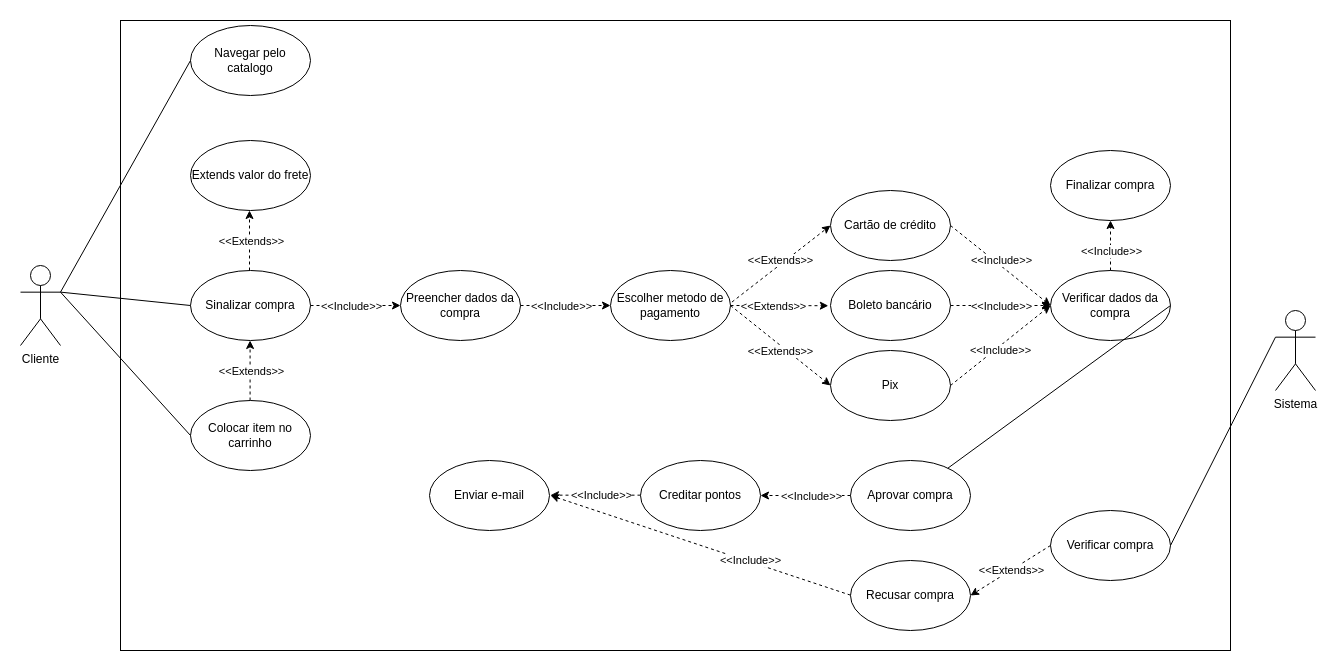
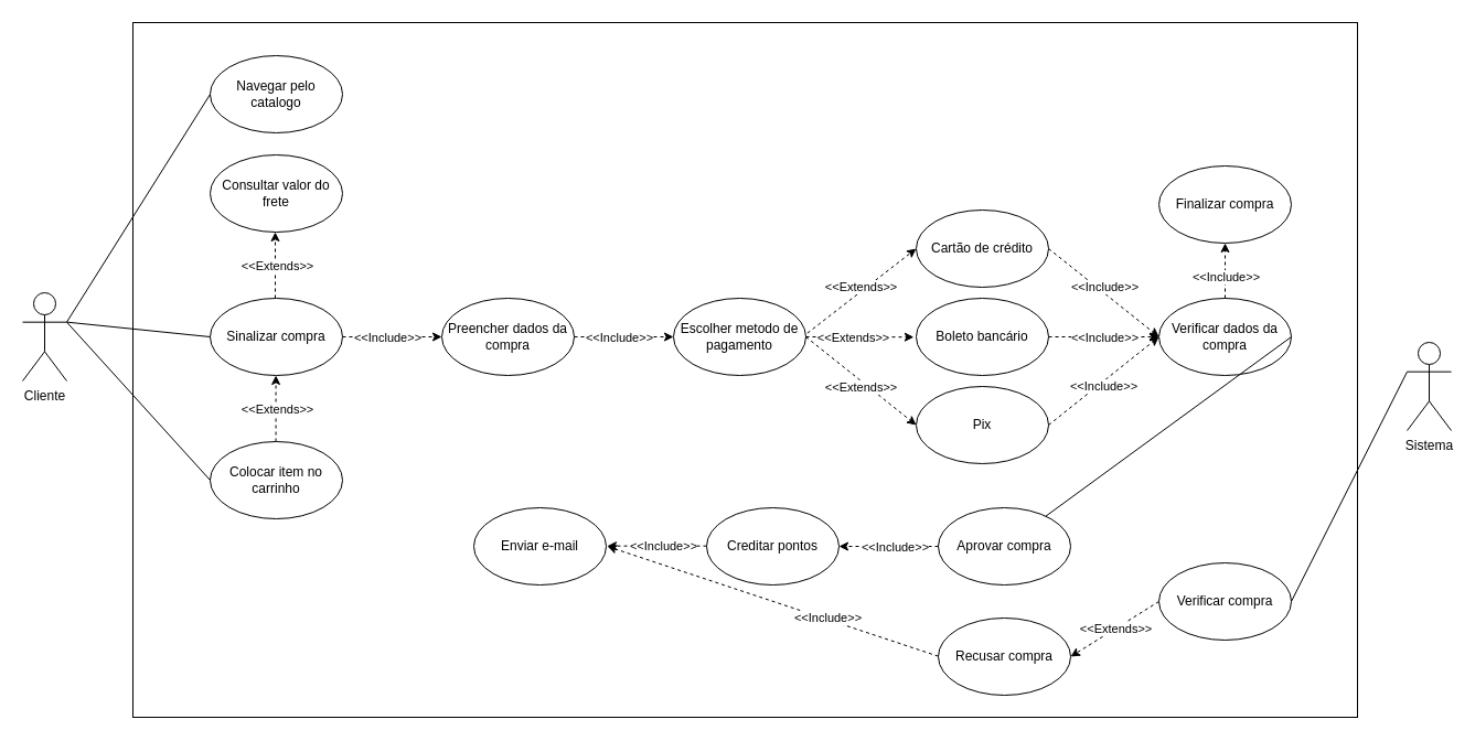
- <mxCell id="5" value="Navegar pelo catalogo" style="ellipse;whiteSpace=wrap;html=1;" vertex="1" parent="1"><mxGeometry x="190" y="25" width="120" height="70" as="geometry" /></mxCell>
+ <mxCell id="5" value="Navegar pelo catalogo" style="ellipse;whiteSpace=wrap;html=1;" vertex="1" parent="1"><mxGeometry x="190" y="50" width="120" height="70" as="geometry" /></mxCell>
- <mxCell id="7" value="Extends valor do frete" style="ellipse;whiteSpace=wrap;html=1;" vertex="1" parent="1"><mxGeometry x="190" y="140" width="120" height="70" as="geometry" /></mxCell>
+ <mxCell id="7" value="Consultar valor do frete" style="ellipse;whiteSpace=wrap;html=1;" vertex="1" parent="1"><mxGeometry x="190" y="140" width="120" height="70" as="geometry" /></mxCell>
